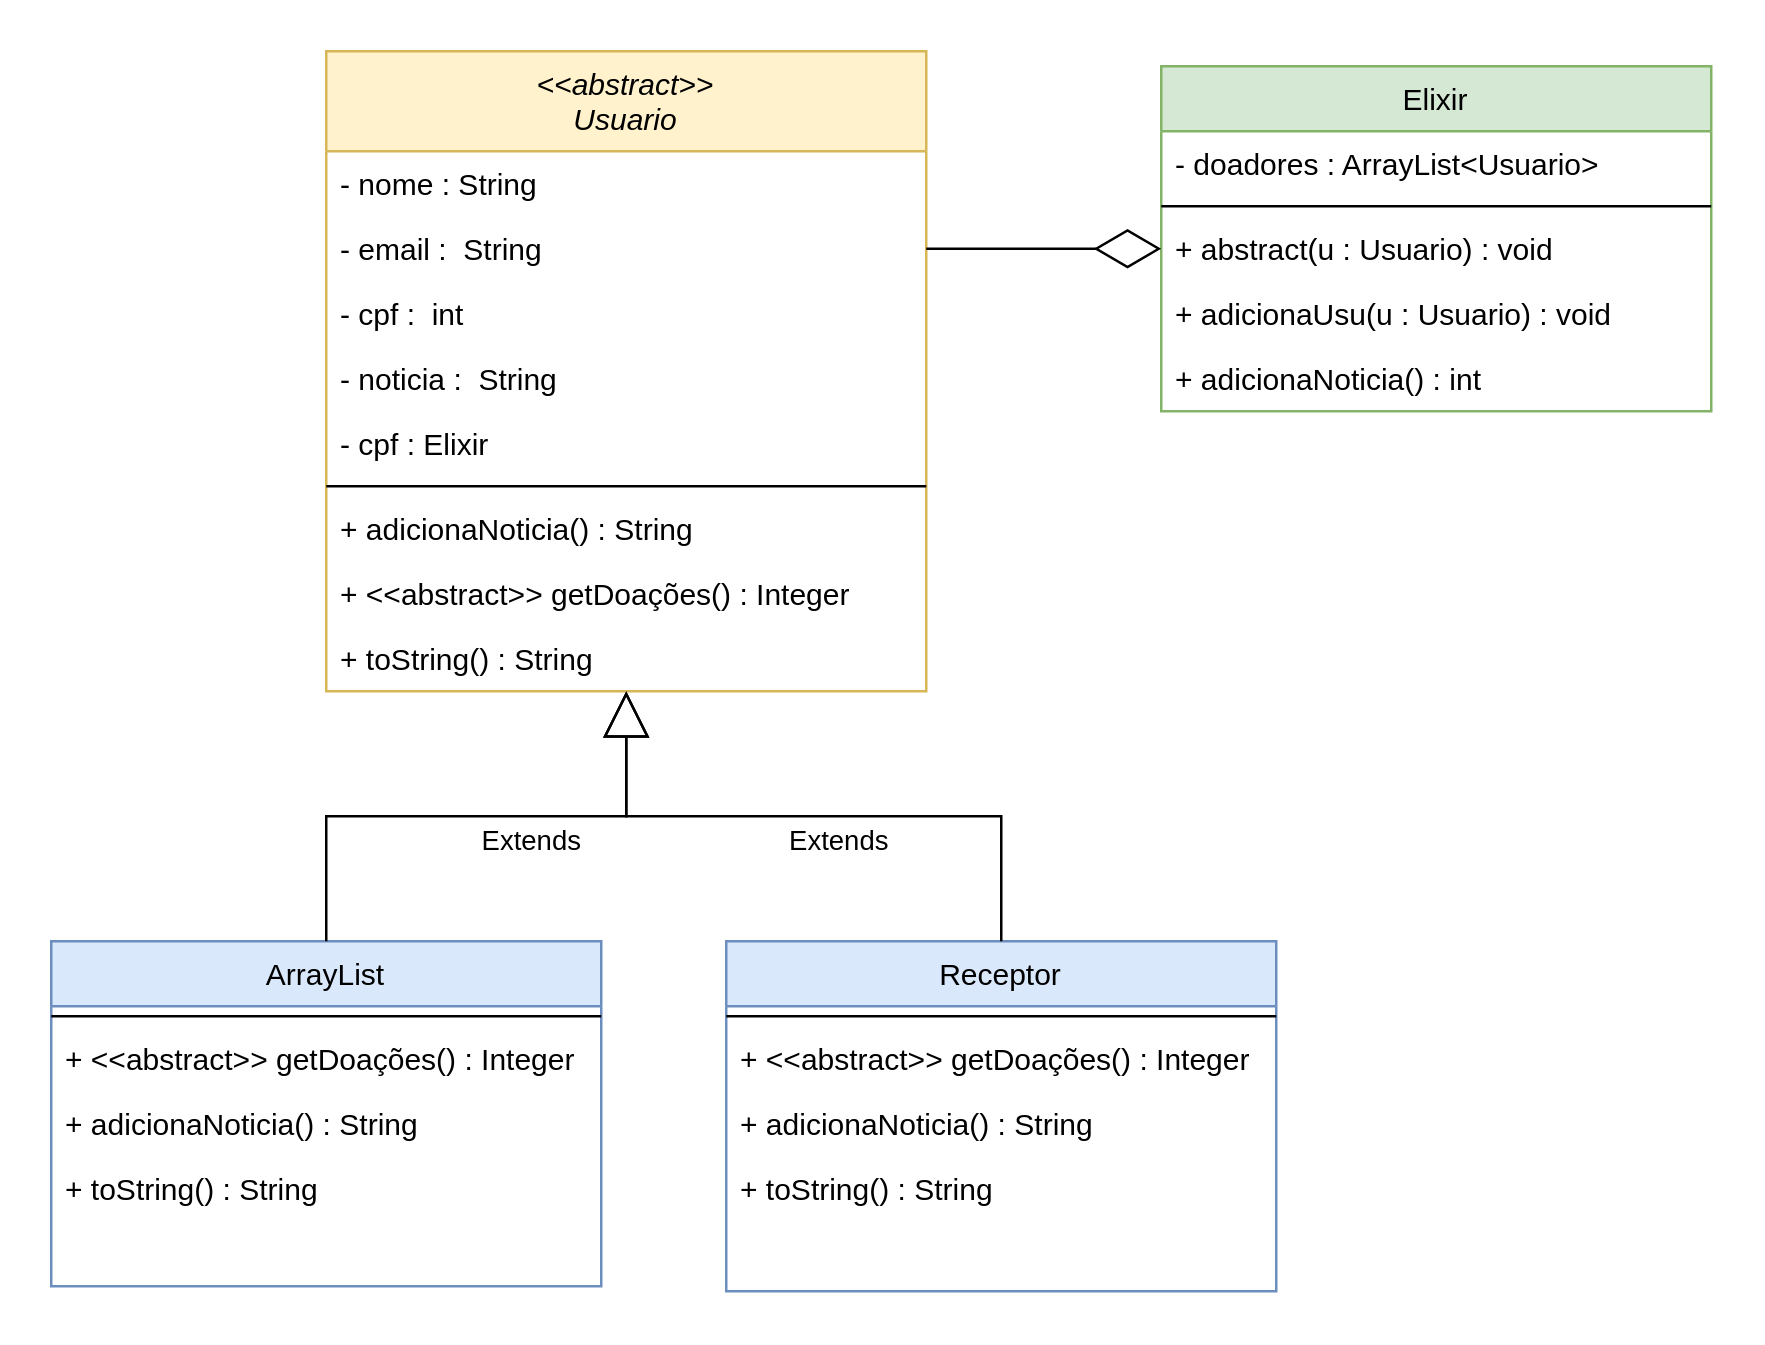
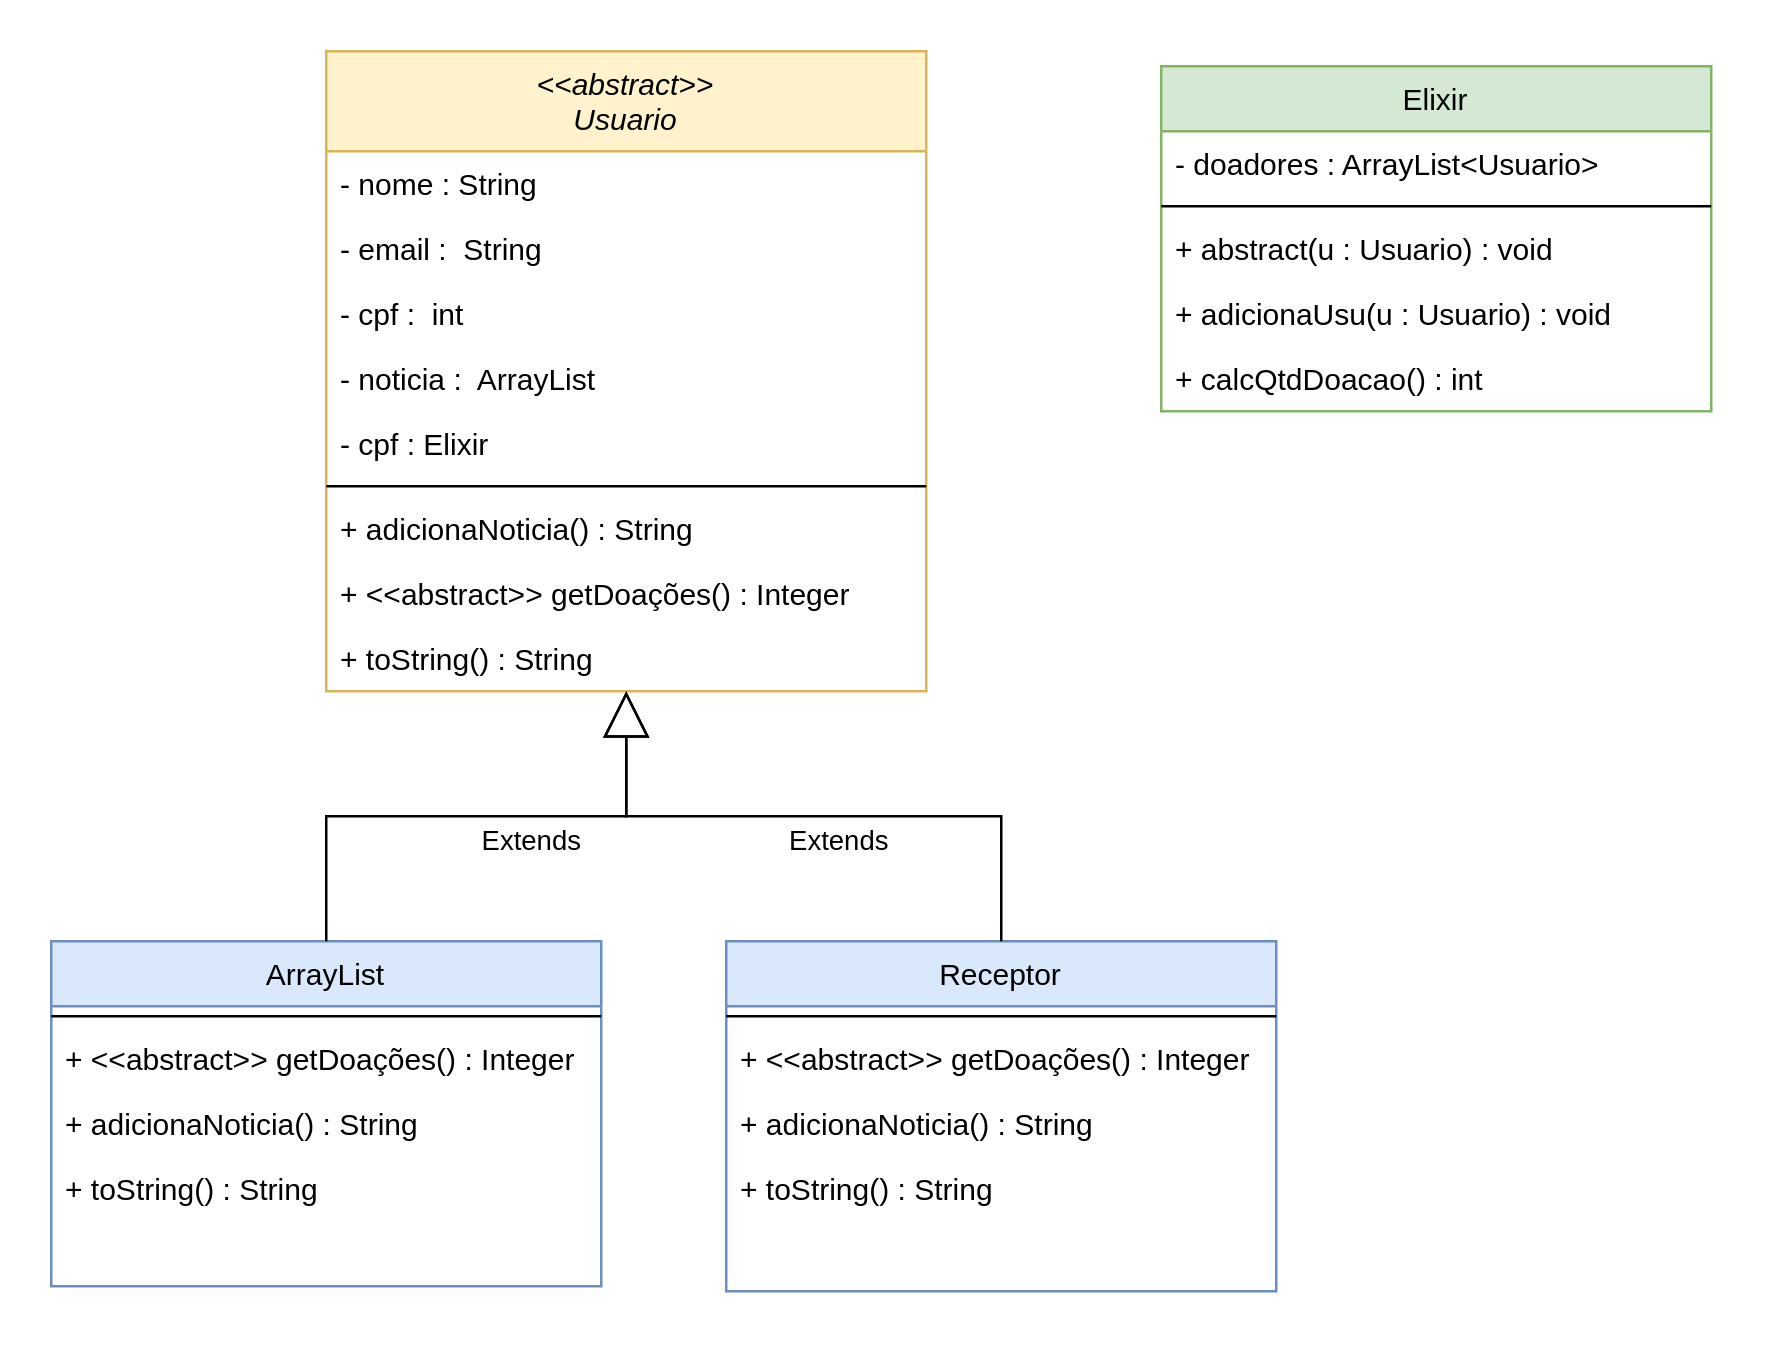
- <mxCell id="23" value="" style="endArrow=diamondThin;endFill=0;endSize=24;html=1;rounded=0;entryX=0;entryY=0.5;entryDx=0;entryDy=0;exitX=1;exitY=0.5;exitDx=0;exitDy=0;" parent="1" source="15" target="10" edge="1"><mxGeometry width="160" relative="1" as="geometry"><mxPoint x="380" y="356" as="sourcePoint" /><mxPoint x="540" y="356" as="targetPoint" /></mxGeometry></mxCell>
- <mxCell id="17" value="- noticia :  String" style="text;align=left;verticalAlign=top;spacingLeft=4;spacingRight=4;overflow=hidden;rotatable=0;points=[[0,0.5],[1,0.5]];portConstraint=eastwest;" parent="13" vertex="1"><mxGeometry y="118" width="240" height="26" as="geometry" /></mxCell>
+ <mxCell id="17" value="- noticia :  ArrayList" style="text;align=left;verticalAlign=top;spacingLeft=4;spacingRight=4;overflow=hidden;rotatable=0;points=[[0,0.5],[1,0.5]];portConstraint=eastwest;" parent="13" vertex="1"><mxGeometry y="118" width="240" height="26" as="geometry" /></mxCell>
- <mxCell id="12" value="+ adicionaNoticia() : int" style="text;align=left;verticalAlign=top;spacingLeft=4;spacingRight=4;overflow=hidden;rotatable=0;points=[[0,0.5],[1,0.5]];portConstraint=eastwest;" parent="7" vertex="1"><mxGeometry y="112" width="220" height="26" as="geometry" /></mxCell>
+ <mxCell id="12" value="+ calcQtdDoacao() : int" style="text;align=left;verticalAlign=top;spacingLeft=4;spacingRight=4;overflow=hidden;rotatable=0;points=[[0,0.5],[1,0.5]];portConstraint=eastwest;" parent="7" vertex="1"><mxGeometry y="112" width="220" height="26" as="geometry" /></mxCell>
